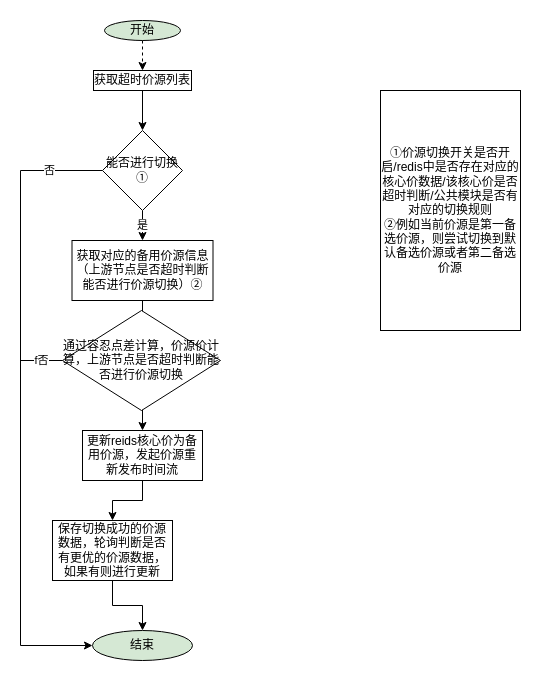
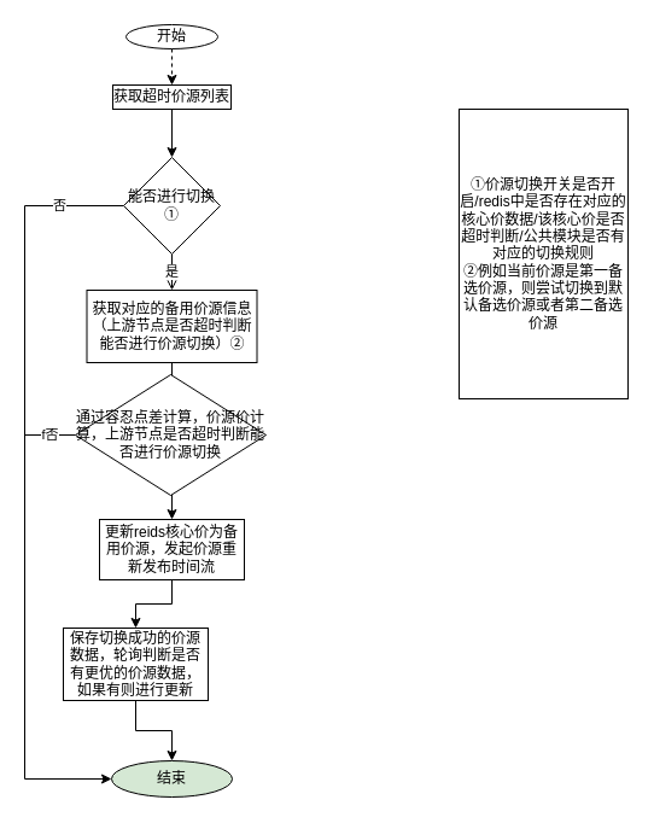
- <mxCell id="2" value="开始" style="ellipse;whiteSpace=wrap;html=1;fillColor=#d5e8d4;" vertex="1" parent="1"><mxGeometry x="104" y="20" width="76" height="20" as="geometry" /></mxCell>
+ <mxCell id="2" value="开始" style="ellipse;whiteSpace=wrap;html=1;" vertex="1" parent="1"><mxGeometry x="104" y="20" width="76" height="20" as="geometry" /></mxCell>
- <mxCell id="7" value="是" style="edgeStyle=orthogonalEdgeStyle;rounded=0;orthogonalLoop=1;jettySize=auto;html=1;exitX=0.5;exitY=1;exitDx=0;exitDy=0;entryX=0.5;entryY=0;entryDx=0;entryDy=0;" edge="1" parent="1" source="8" target="11"><mxGeometry relative="1" as="geometry" /></mxCell>
+ <mxCell id="7" value="是" style="edgeStyle=orthogonalEdgeStyle;rounded=0;orthogonalLoop=1;jettySize=auto;html=1;exitX=0.5;exitY=1;exitDx=0;exitDy=0;entryX=0.5;entryY=0;entryDx=0;entryDy=0;endArrow=open;" edge="1" parent="1" source="8" target="11"><mxGeometry relative="1" as="geometry" /></mxCell>
